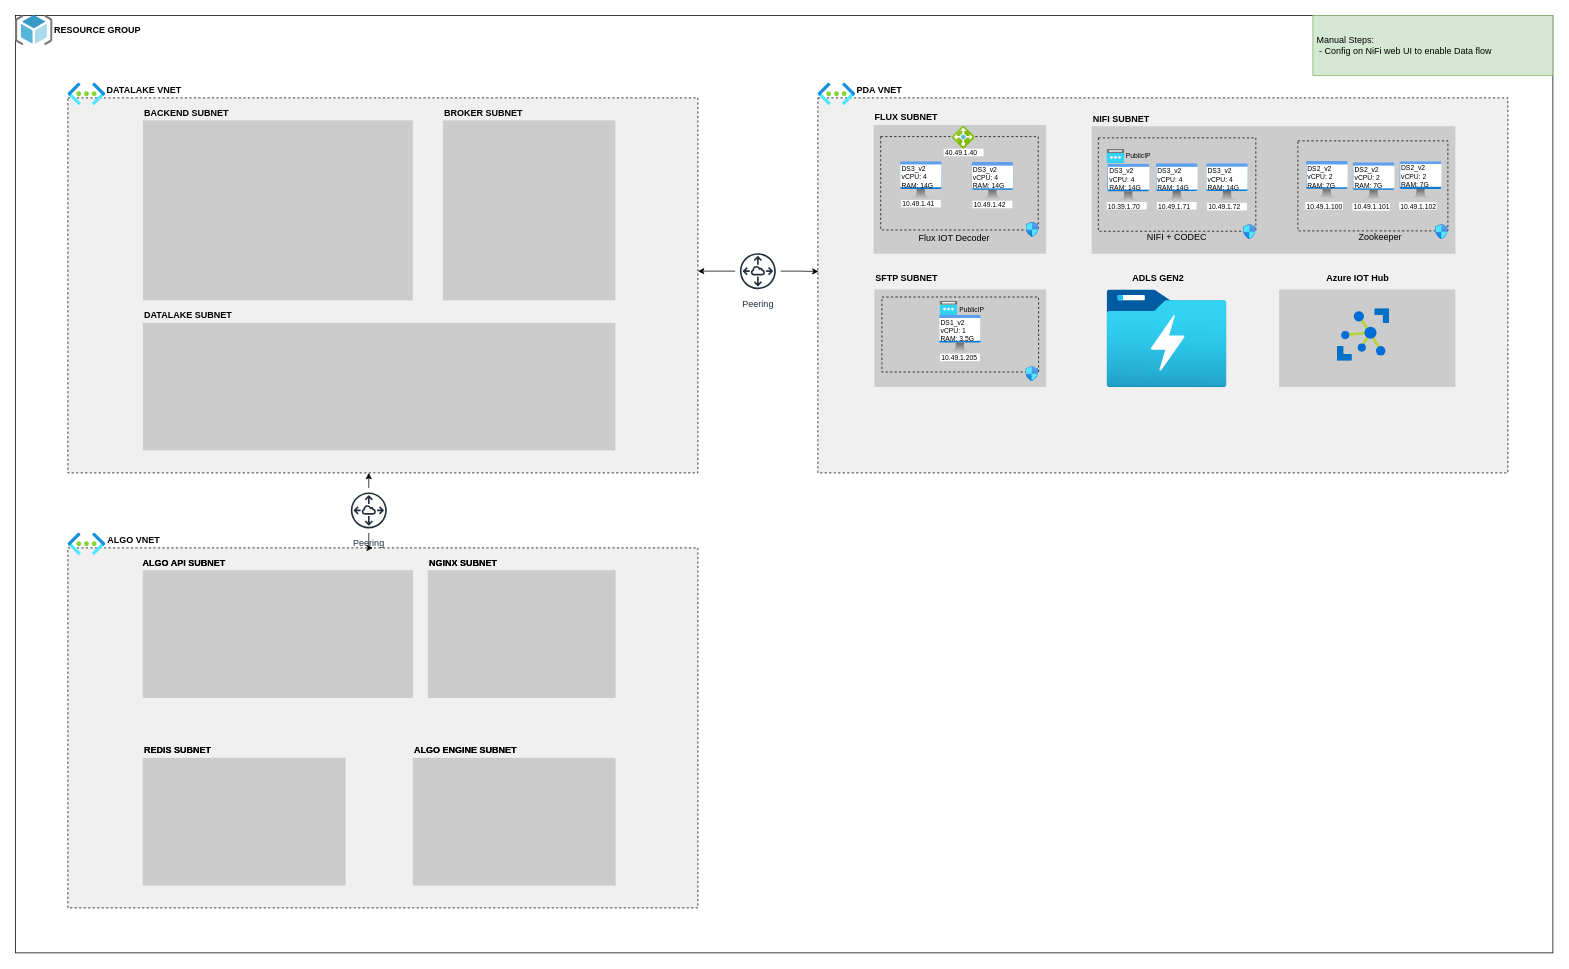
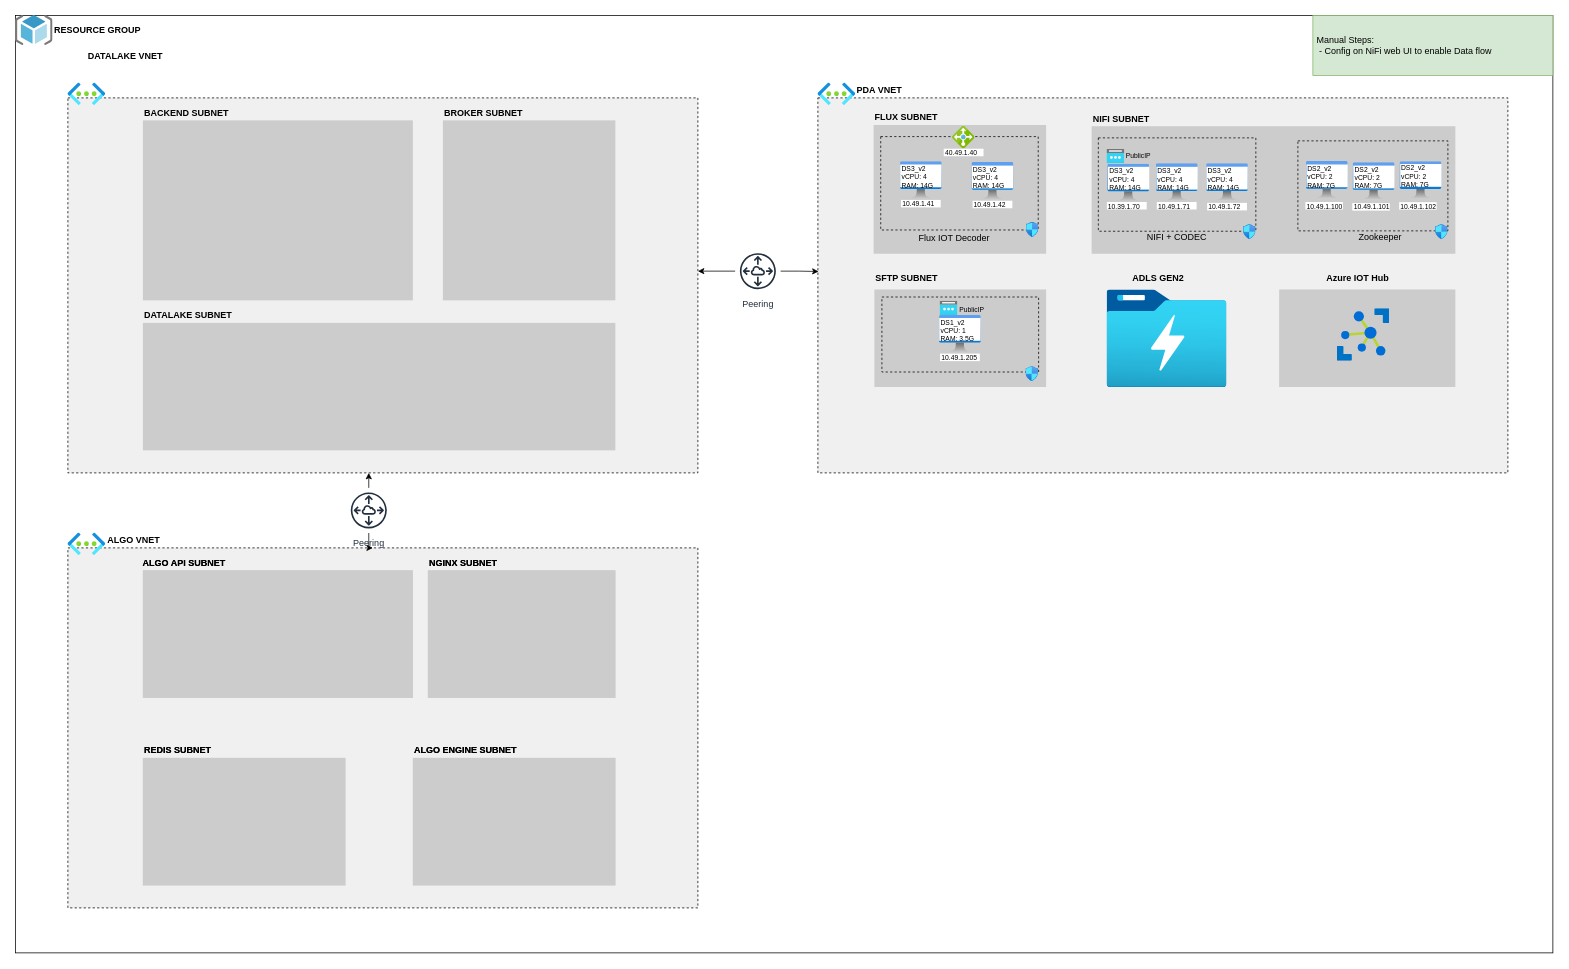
- <mxCell id="44" value="&lt;b&gt;DATALAKE VNET&lt;/b&gt;" style="text;html=1;strokeColor=none;fillColor=none;align=left;verticalAlign=middle;whiteSpace=wrap;rounded=0;dashed=1;" parent="1" vertex="1"><mxGeometry x="140.25" y="110" width="110" height="20" as="geometry" /></mxCell>
+ <mxCell id="44" value="&lt;b&gt;DATALAKE VNET&lt;/b&gt;" style="text;html=1;strokeColor=none;fillColor=none;align=left;verticalAlign=middle;whiteSpace=wrap;rounded=0;dashed=1;" parent="1" vertex="1"><mxGeometry x="115.25" y="65" width="110" height="20" as="geometry" /></mxCell>
